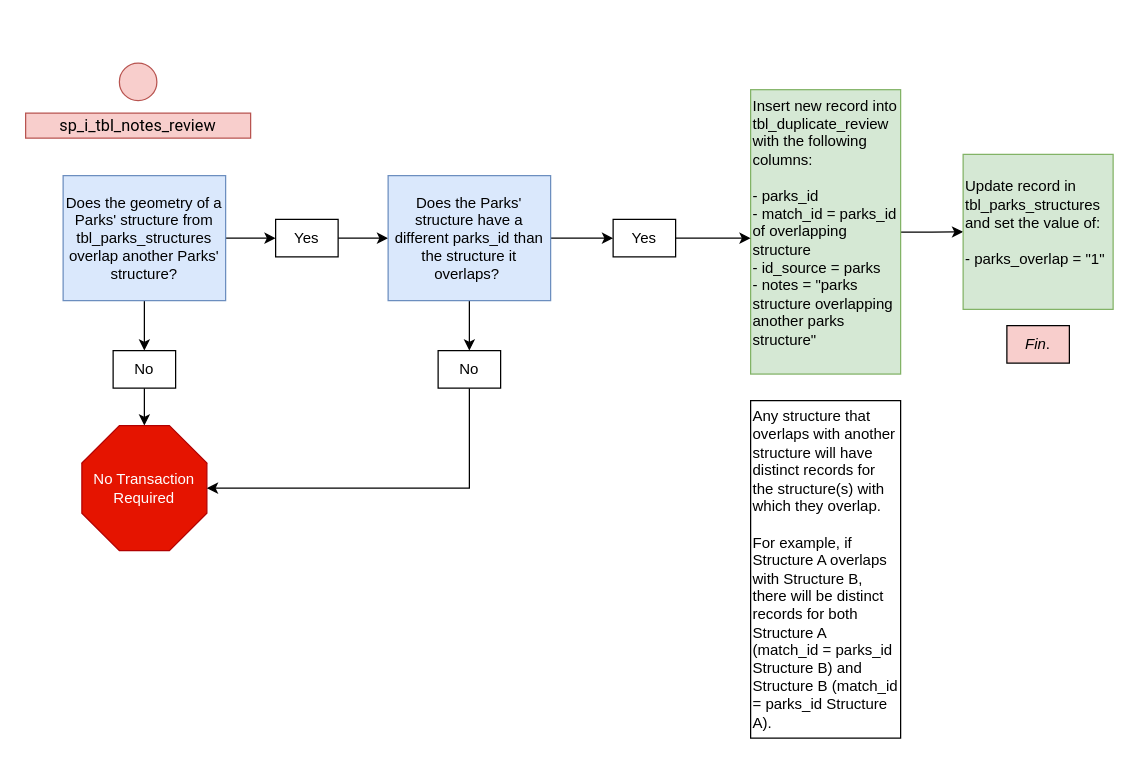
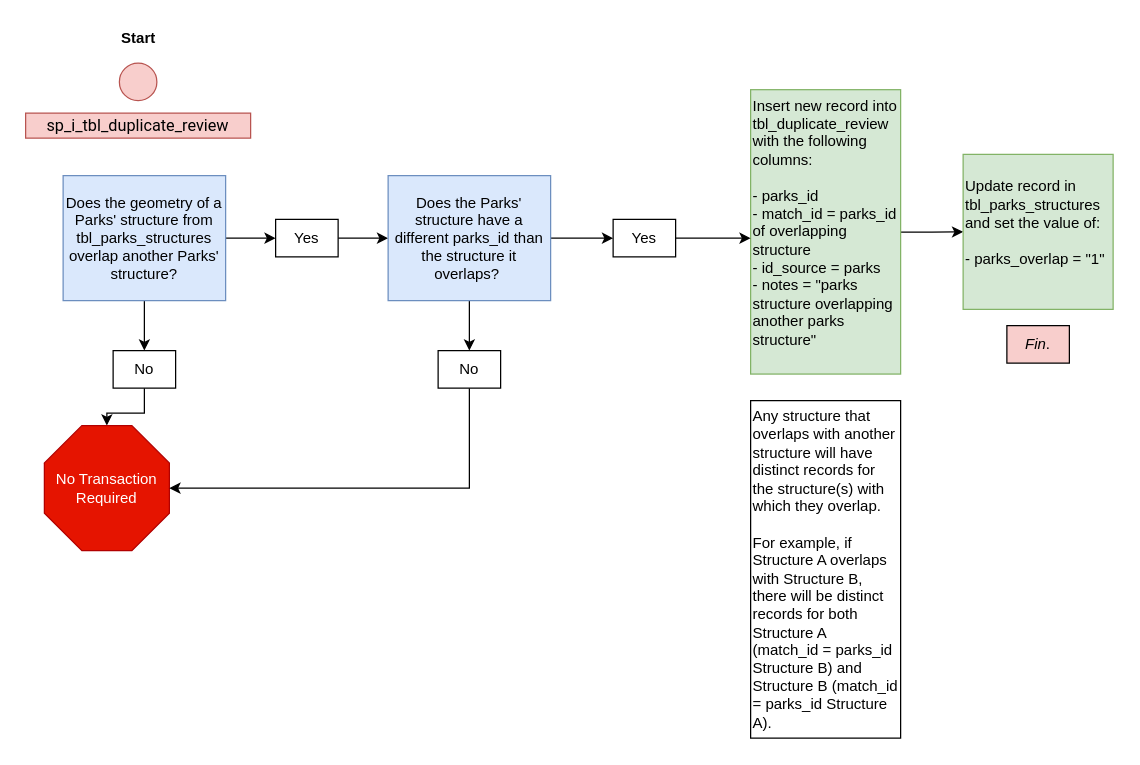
+ <mxCell id="23" value="&lt;b&gt;Start&lt;/b&gt;" style="text;html=1;align=center;verticalAlign=middle;resizable=0;points=[];autosize=1;" vertex="1" parent="1"><mxGeometry x="90" y="20" width="40" height="20" as="geometry" /></mxCell>
- <mxCell id="8" value="&lt;a class=&quot;waffle-rich-text-link&quot; style=&quot;font-family: &amp;#34;roboto&amp;#34; , &amp;#34;robotodraft&amp;#34; , &amp;#34;helvetica&amp;#34; , &amp;#34;arial&amp;#34; , sans-serif ; font-size: 13px&quot;&gt;sp_i_tbl_notes_review&lt;/a&gt;" style="rounded=0;whiteSpace=wrap;html=1;fillColor=#f8cecc;strokeColor=#b85450;" vertex="1" parent="1"><mxGeometry x="20" y="90" width="180" height="20" as="geometry" /></mxCell>
+ <mxCell id="8" value="&lt;a class=&quot;waffle-rich-text-link&quot; style=&quot;font-family: &amp;#34;roboto&amp;#34; , &amp;#34;robotodraft&amp;#34; , &amp;#34;helvetica&amp;#34; , &amp;#34;arial&amp;#34; , sans-serif ; font-size: 13px&quot;&gt;sp_i_tbl_duplicate_review&lt;/a&gt;" style="rounded=0;whiteSpace=wrap;html=1;fillColor=#f8cecc;strokeColor=#b85450;" vertex="1" parent="1"><mxGeometry x="20" y="90" width="180" height="20" as="geometry" /></mxCell>
- <mxCell id="13" value="No Transaction Required" style="whiteSpace=wrap;html=1;shape=mxgraph.basic.octagon2;align=center;verticalAlign=middle;dx=15;fillColor=#e51400;strokeColor=#B20000;fontColor=#ffffff;" vertex="1" parent="1"><mxGeometry x="65" y="340" width="100" height="100" as="geometry" /></mxCell>
+ <mxCell id="13" value="No Transaction Required" style="whiteSpace=wrap;html=1;shape=mxgraph.basic.octagon2;align=center;verticalAlign=middle;dx=15;fillColor=#e51400;strokeColor=#B20000;fontColor=#ffffff;" vertex="1" parent="1"><mxGeometry x="35" y="340" width="100" height="100" as="geometry" /></mxCell>
